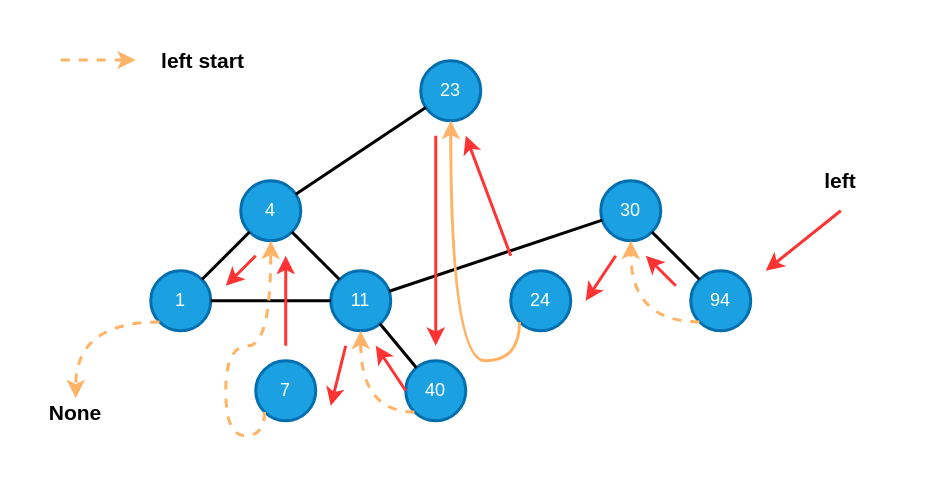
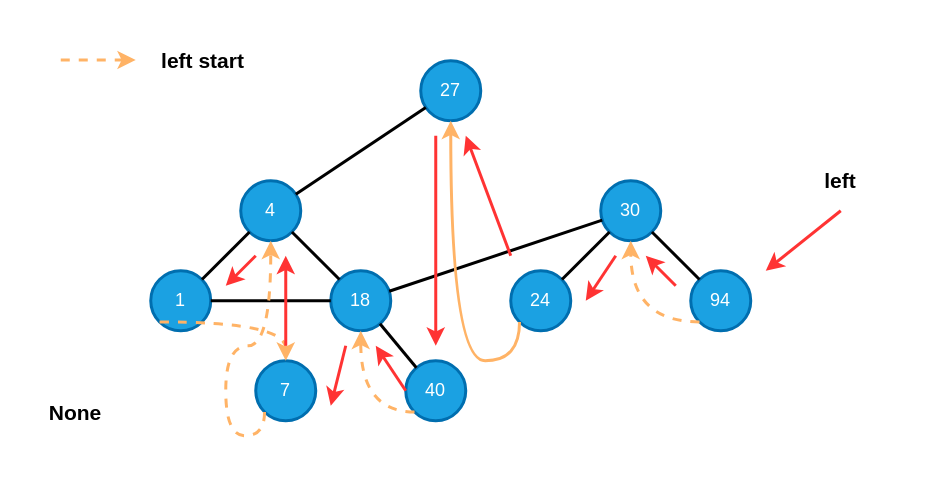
- <mxCell id="3" value="23" style="ellipse;whiteSpace=wrap;html=1;aspect=fixed;strokeColor=#006EAF;strokeWidth=2;fillColor=#1ba1e2;fontColor=#ffffff;" parent="1" vertex="1"><mxGeometry x="280" y="40" width="40" height="40" as="geometry" /></mxCell>
+ <mxCell id="3" value="27" style="ellipse;whiteSpace=wrap;html=1;aspect=fixed;strokeColor=#006EAF;strokeWidth=2;fillColor=#1ba1e2;fontColor=#ffffff;" parent="1" vertex="1"><mxGeometry x="280" y="40" width="40" height="40" as="geometry" /></mxCell>
+ <mxCell id="16" value="" style="endArrow=none;html=1;strokeColor=#000000;strokeWidth=2;" parent="1" source="8" target="5" edge="1"><mxGeometry width="50" height="50" relative="1" as="geometry"><mxPoint x="234.142" y="165.858" as="sourcePoint" /><mxPoint x="325.858" y="114.142" as="targetPoint" /></mxGeometry></mxCell>
- <mxCell id="7" value="11" style="ellipse;whiteSpace=wrap;html=1;aspect=fixed;strokeColor=#006EAF;strokeWidth=2;fillColor=#1ba1e2;fontColor=#ffffff;" parent="1" vertex="1"><mxGeometry x="220" y="180" width="40" height="40" as="geometry" /></mxCell>
+ <mxCell id="7" value="18" style="ellipse;whiteSpace=wrap;html=1;aspect=fixed;strokeColor=#006EAF;strokeWidth=2;fillColor=#1ba1e2;fontColor=#ffffff;" parent="1" vertex="1"><mxGeometry x="220" y="180" width="40" height="40" as="geometry" /></mxCell>
- <mxCell id="24" value="" style="endArrow=classic;html=1;curved=1;strokeColor=#FFB366;strokeWidth=2;dashed=1;exitX=0;exitY=1;exitDx=0;exitDy=0;edgeStyle=orthogonalEdgeStyle;entryX=0.5;entryY=0;entryDx=0;entryDy=0;" parent="1" source="6" target="25" edge="1"><mxGeometry width="50" height="50" relative="1" as="geometry"><mxPoint x="174.142" y="254.142" as="sourcePoint" /><mxPoint x="50" y="260" as="targetPoint" /></mxGeometry></mxCell>
+ <mxCell id="24" value="" style="endArrow=classic;html=1;curved=1;strokeColor=#FFB366;strokeWidth=2;dashed=1;exitX=0;exitY=1;exitDx=0;exitDy=0;edgeStyle=orthogonalEdgeStyle;" parent="1" source="6" target="10" edge="1"><mxGeometry width="50" height="50" relative="1" as="geometry"><mxPoint x="174.142" y="254.142" as="sourcePoint" /><mxPoint x="50" y="260" as="targetPoint" /></mxGeometry></mxCell>
